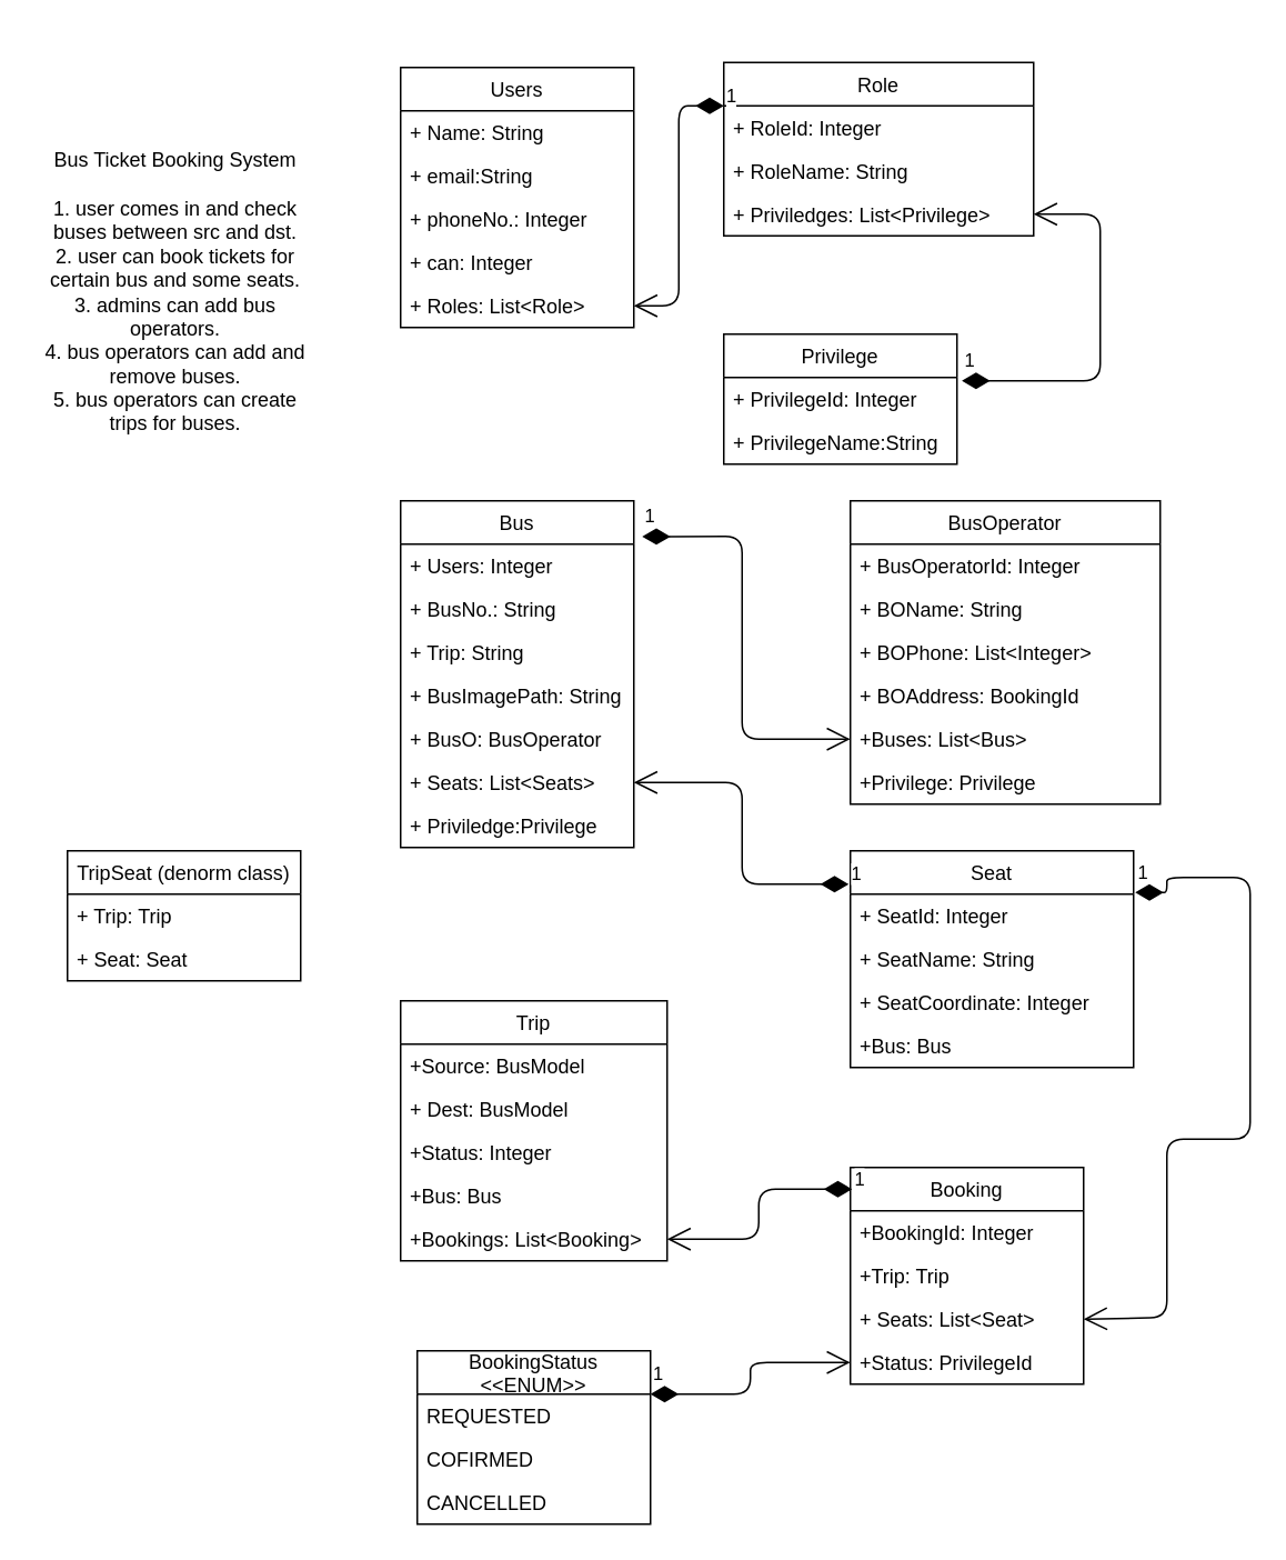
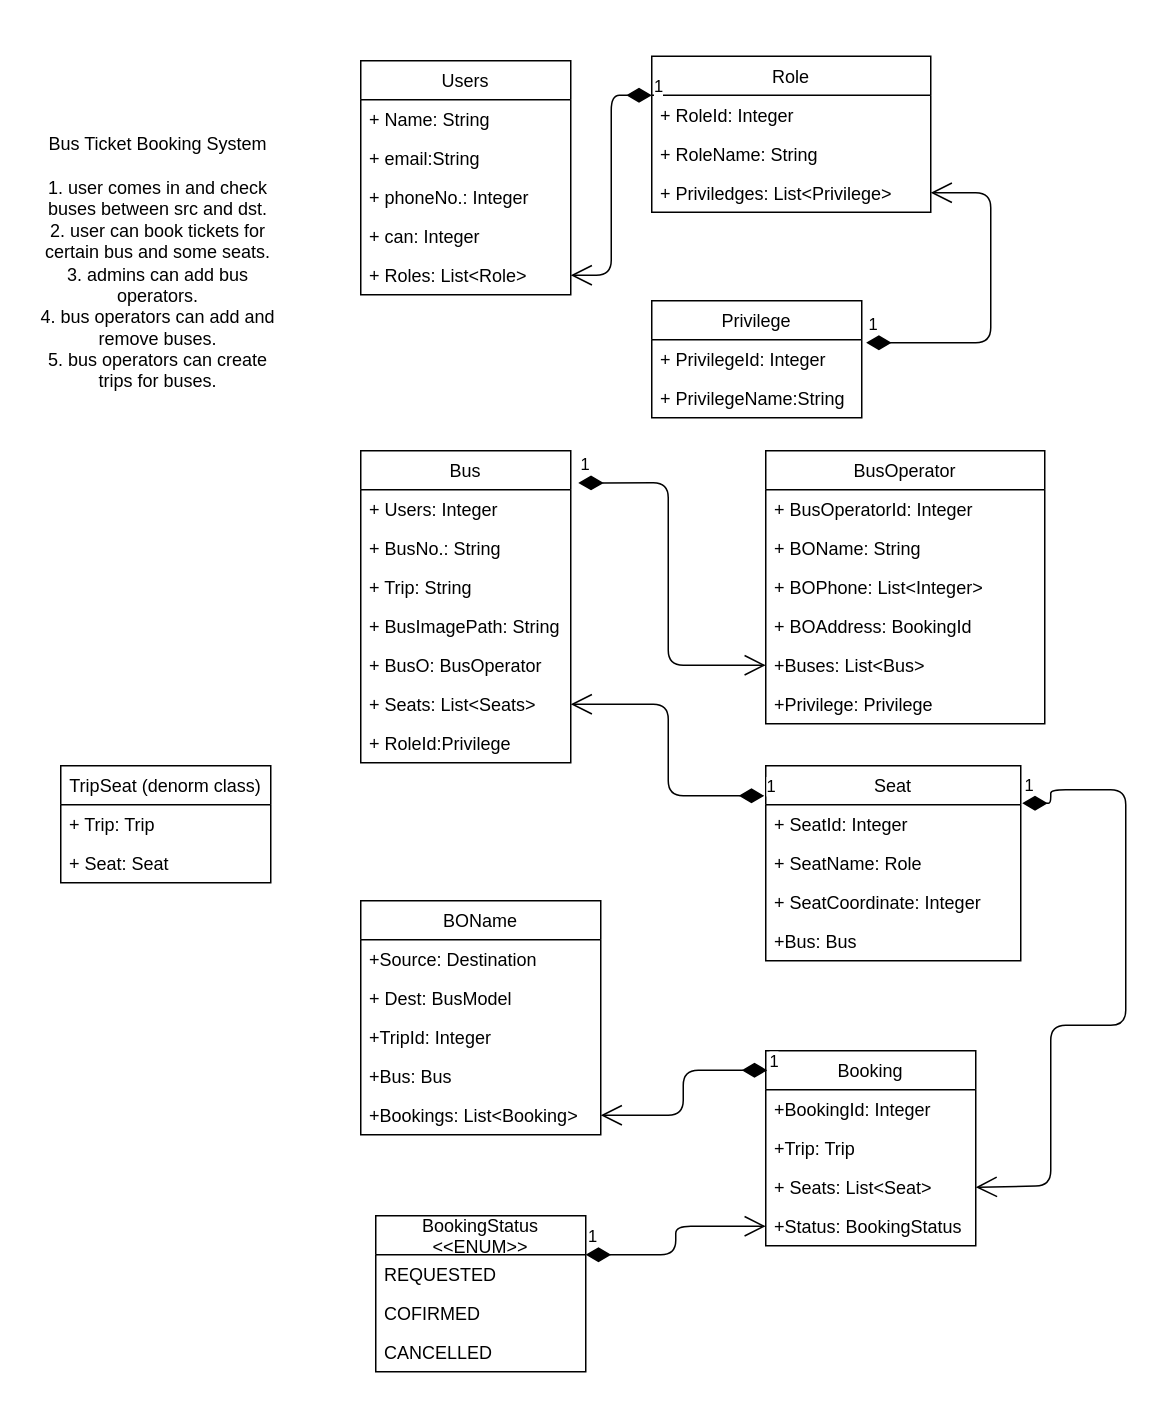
- <mxCell id="25" value="+ Priviledge:Privilege" style="text;strokeColor=none;fillColor=none;align=left;verticalAlign=top;spacingLeft=4;spacingRight=4;overflow=hidden;rotatable=0;points=[[0,0.5],[1,0.5]];portConstraint=eastwest;" vertex="1" parent="18"><mxGeometry y="182" width="140" height="26" as="geometry" /></mxCell>
+ <mxCell id="25" value="+ RoleId:Privilege" style="text;strokeColor=none;fillColor=none;align=left;verticalAlign=top;spacingLeft=4;spacingRight=4;overflow=hidden;rotatable=0;points=[[0,0.5],[1,0.5]];portConstraint=eastwest;" vertex="1" parent="18"><mxGeometry y="182" width="140" height="26" as="geometry" /></mxCell>
- <mxCell id="36" value="+ SeatName: String" style="text;strokeColor=none;fillColor=none;align=left;verticalAlign=top;spacingLeft=4;spacingRight=4;overflow=hidden;rotatable=0;points=[[0,0.5],[1,0.5]];portConstraint=eastwest;" vertex="1" parent="34"><mxGeometry y="52" width="170" height="26" as="geometry" /></mxCell>
+ <mxCell id="36" value="+ SeatName: Role" style="text;strokeColor=none;fillColor=none;align=left;verticalAlign=top;spacingLeft=4;spacingRight=4;overflow=hidden;rotatable=0;points=[[0,0.5],[1,0.5]];portConstraint=eastwest;" vertex="1" parent="34"><mxGeometry y="52" width="170" height="26" as="geometry" /></mxCell>
- <mxCell id="40" value="Trip" style="swimlane;fontStyle=0;childLayout=stackLayout;horizontal=1;startSize=26;fillColor=none;horizontalStack=0;resizeParent=1;resizeParentMax=0;resizeLast=0;collapsible=1;marginBottom=0;" vertex="1" parent="1"><mxGeometry x="240" y="600" width="160" height="156" as="geometry" /></mxCell>
+ <mxCell id="40" value="BOName" style="swimlane;fontStyle=0;childLayout=stackLayout;horizontal=1;startSize=26;fillColor=none;horizontalStack=0;resizeParent=1;resizeParentMax=0;resizeLast=0;collapsible=1;marginBottom=0;" vertex="1" parent="1"><mxGeometry x="240" y="600" width="160" height="156" as="geometry" /></mxCell>
- <mxCell id="41" value="+Source: BusModel" style="text;strokeColor=none;fillColor=none;align=left;verticalAlign=top;spacingLeft=4;spacingRight=4;overflow=hidden;rotatable=0;points=[[0,0.5],[1,0.5]];portConstraint=eastwest;" vertex="1" parent="40"><mxGeometry y="26" width="160" height="26" as="geometry" /></mxCell>
+ <mxCell id="41" value="+Source: Destination" style="text;strokeColor=none;fillColor=none;align=left;verticalAlign=top;spacingLeft=4;spacingRight=4;overflow=hidden;rotatable=0;points=[[0,0.5],[1,0.5]];portConstraint=eastwest;" vertex="1" parent="40"><mxGeometry y="26" width="160" height="26" as="geometry" /></mxCell>
- <mxCell id="43" value="+Status: Integer" style="text;strokeColor=none;fillColor=none;align=left;verticalAlign=top;spacingLeft=4;spacingRight=4;overflow=hidden;rotatable=0;points=[[0,0.5],[1,0.5]];portConstraint=eastwest;" vertex="1" parent="40"><mxGeometry y="78" width="160" height="26" as="geometry" /></mxCell>
+ <mxCell id="43" value="+TripId: Integer" style="text;strokeColor=none;fillColor=none;align=left;verticalAlign=top;spacingLeft=4;spacingRight=4;overflow=hidden;rotatable=0;points=[[0,0.5],[1,0.5]];portConstraint=eastwest;" vertex="1" parent="40"><mxGeometry y="78" width="160" height="26" as="geometry" /></mxCell>
- <mxCell id="50" value="+Status: PrivilegeId" style="text;strokeColor=none;fillColor=none;align=left;verticalAlign=top;spacingLeft=4;spacingRight=4;overflow=hidden;rotatable=0;points=[[0,0.5],[1,0.5]];portConstraint=eastwest;" vertex="1" parent="46"><mxGeometry y="104" width="140" height="26" as="geometry" /></mxCell>
+ <mxCell id="50" value="+Status: BookingStatus" style="text;strokeColor=none;fillColor=none;align=left;verticalAlign=top;spacingLeft=4;spacingRight=4;overflow=hidden;rotatable=0;points=[[0,0.5],[1,0.5]];portConstraint=eastwest;" vertex="1" parent="46"><mxGeometry y="104" width="140" height="26" as="geometry" /></mxCell>
